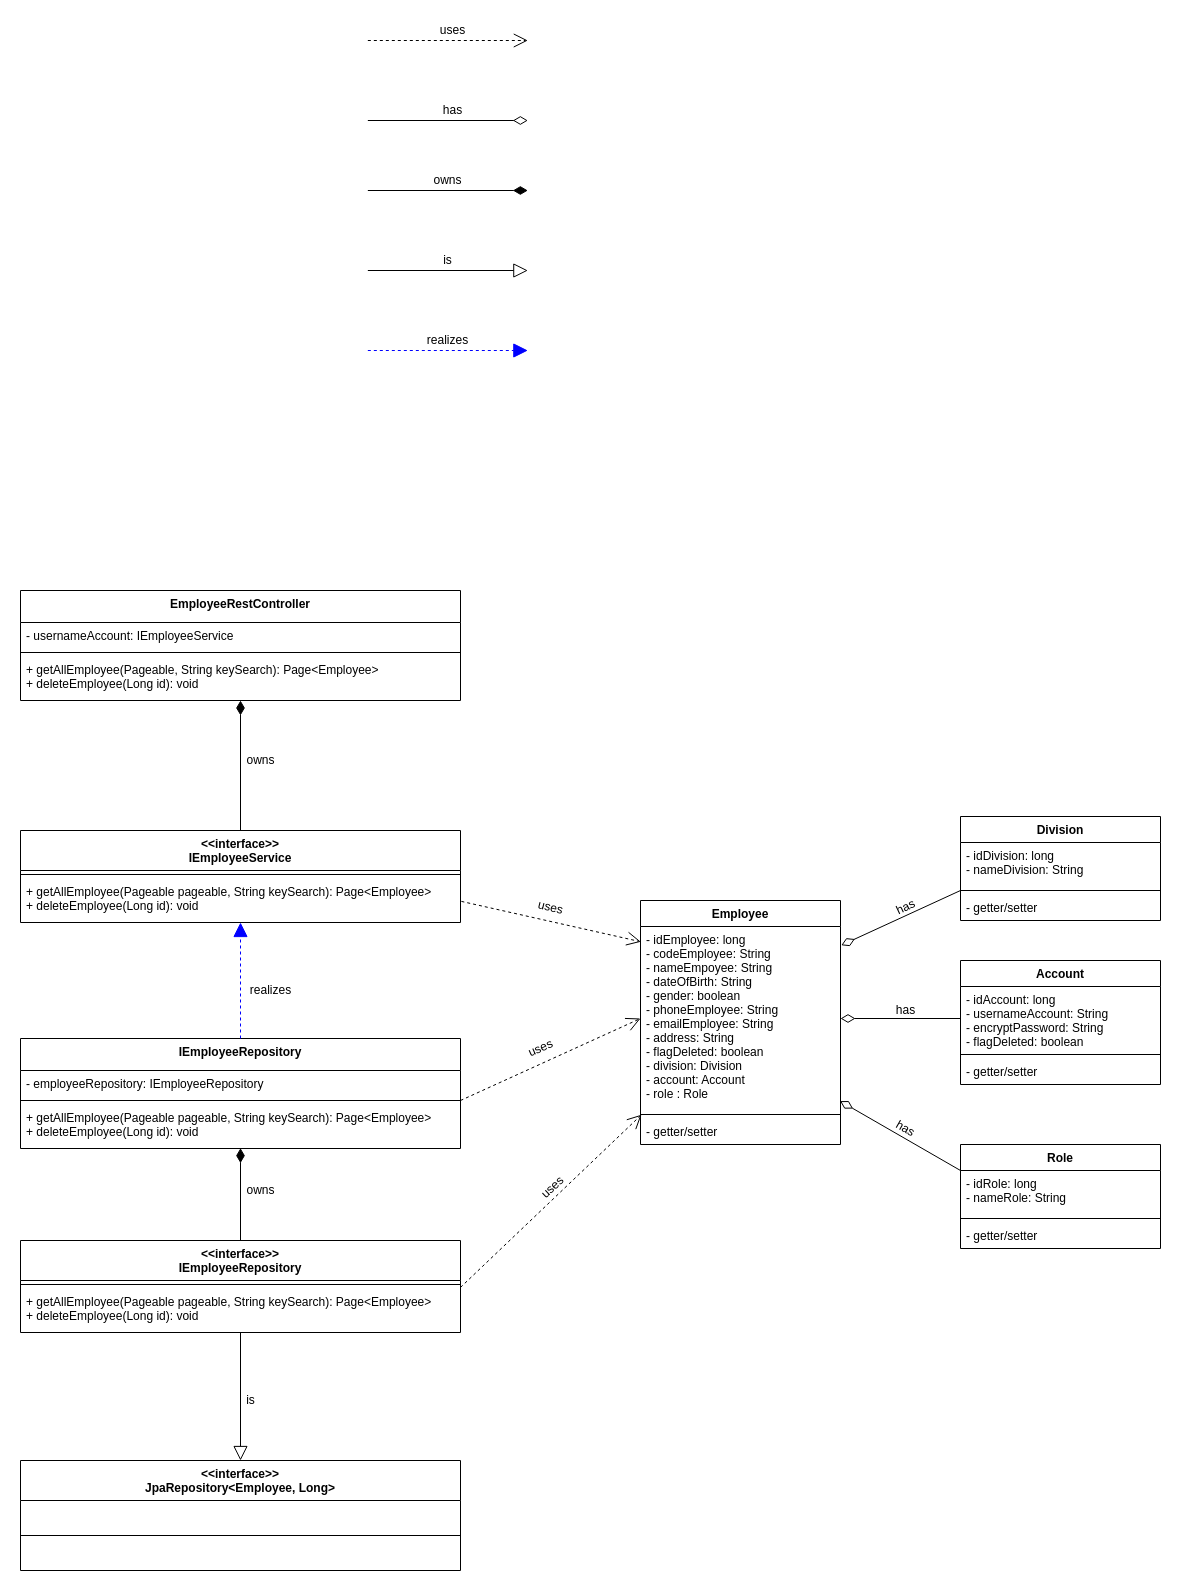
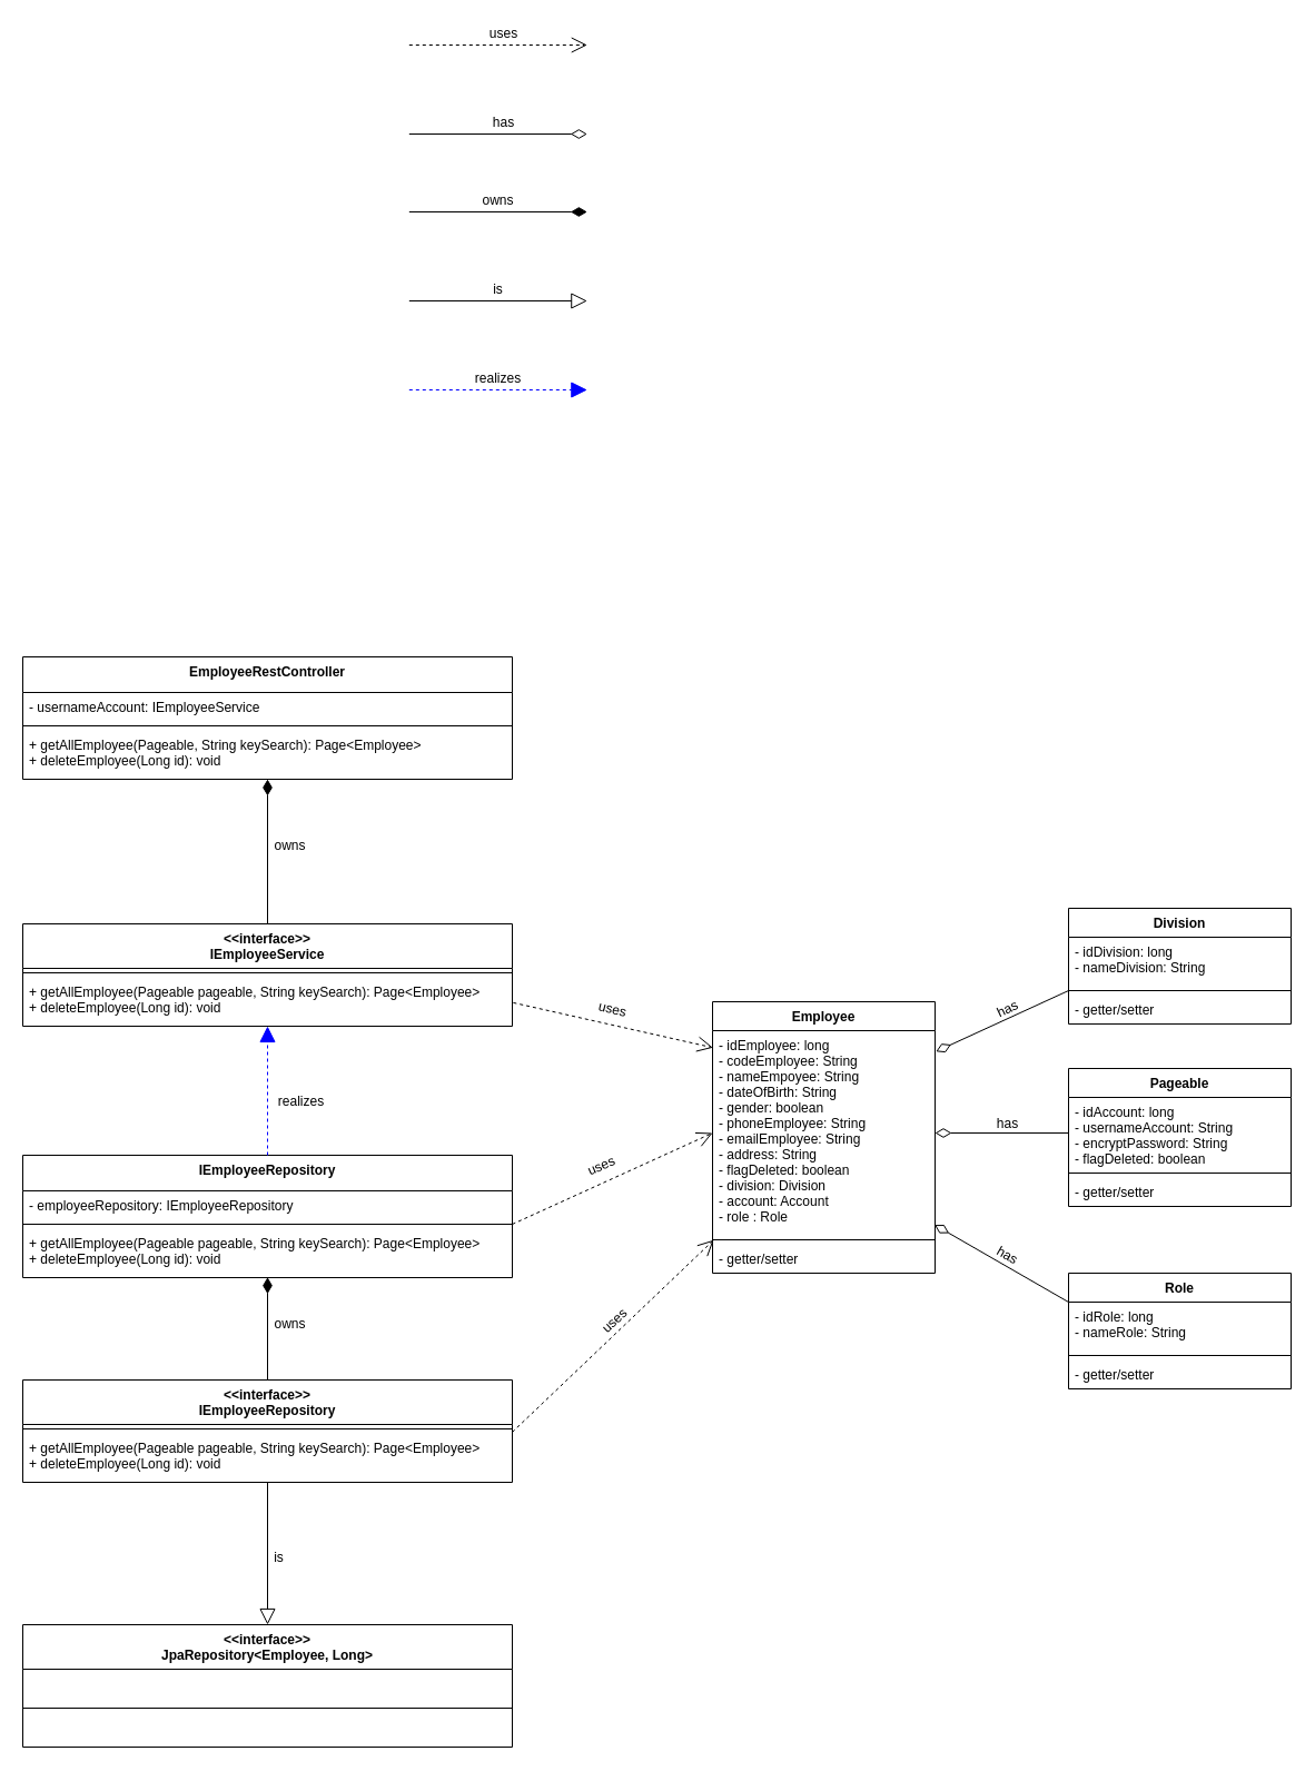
- <mxCell id="14" value="Account" style="swimlane;fontStyle=1;align=center;verticalAlign=top;childLayout=stackLayout;horizontal=1;startSize=26;horizontalStack=0;resizeParent=1;resizeParentMax=0;resizeLast=0;collapsible=1;marginBottom=0;swimlaneLine=1;rounded=0;shadow=0;glass=0;sketch=0;" parent="1" vertex="1"><mxGeometry x="960" y="960" width="200" height="124" as="geometry" /></mxCell>
+ <mxCell id="14" value="Pageable" style="swimlane;fontStyle=1;align=center;verticalAlign=top;childLayout=stackLayout;horizontal=1;startSize=26;horizontalStack=0;resizeParent=1;resizeParentMax=0;resizeLast=0;collapsible=1;marginBottom=0;swimlaneLine=1;rounded=0;shadow=0;glass=0;sketch=0;" parent="1" vertex="1"><mxGeometry x="960" y="960" width="200" height="124" as="geometry" /></mxCell>
